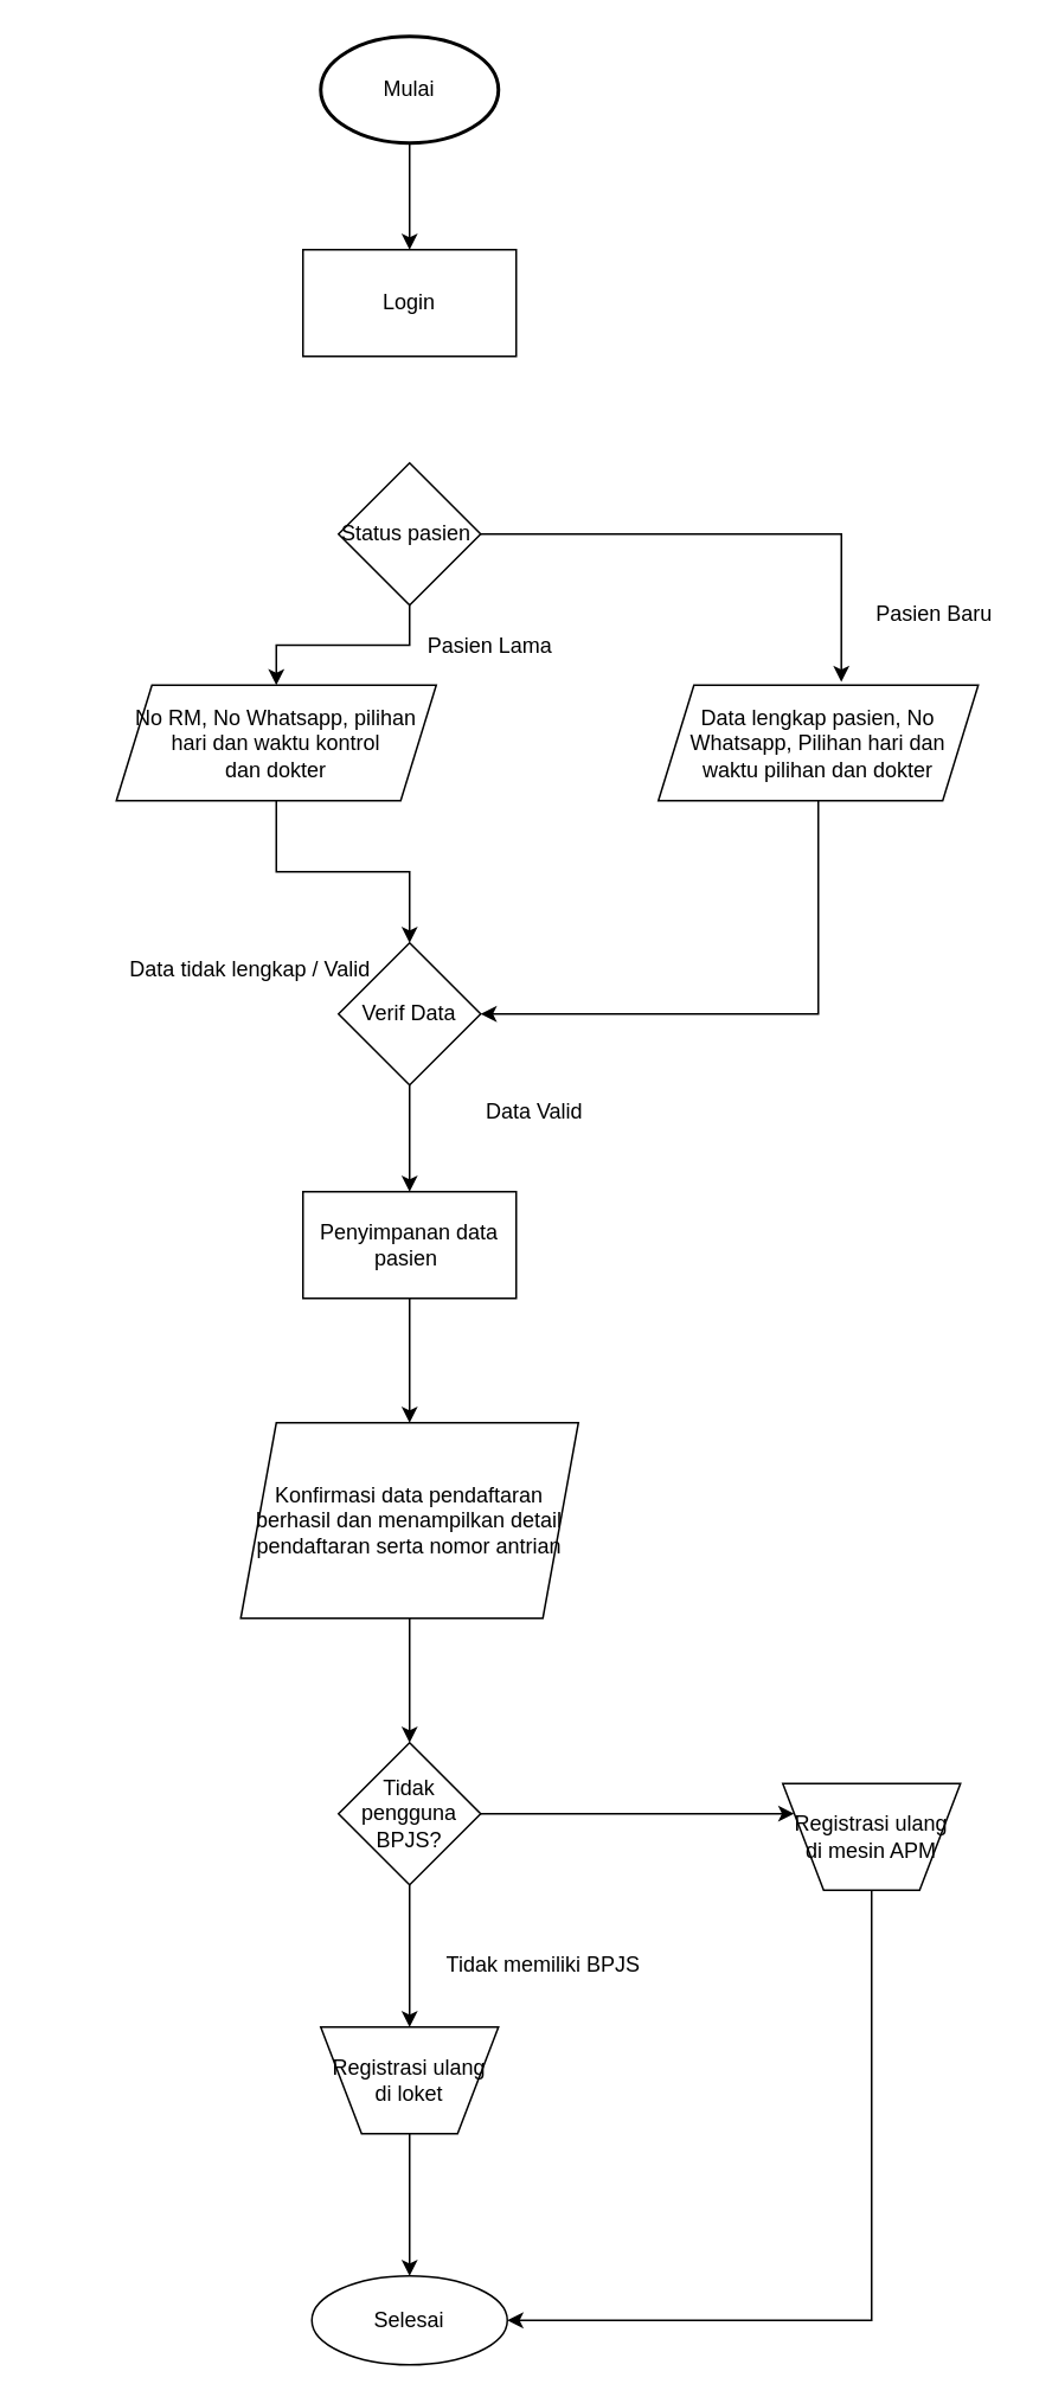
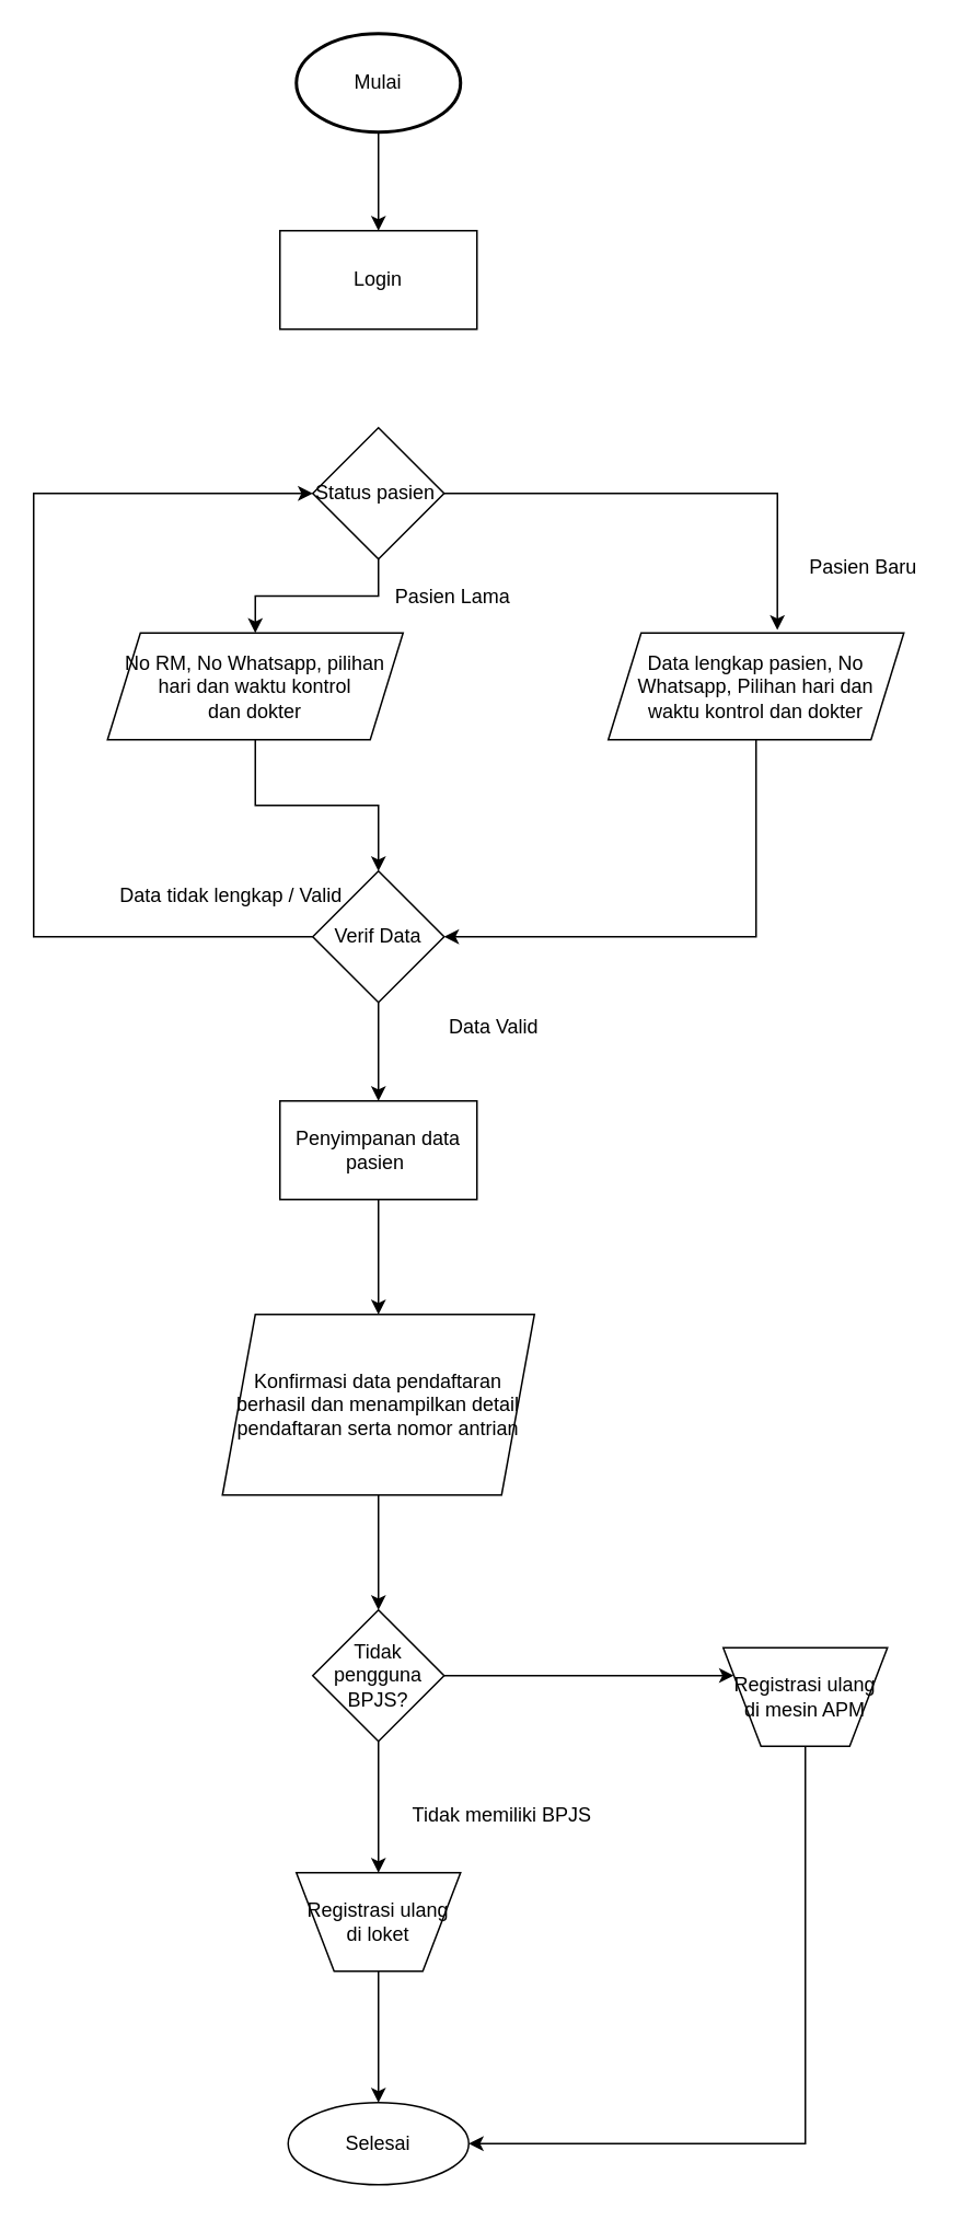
- <mxCell id="11" value="Data lengkap pasien, No Whatsapp, Pilihan hari dan&lt;br/&gt;waktu pilihan dan dokter" style="shape=parallelogram;perimeter=parallelogramPerimeter;whiteSpace=wrap;html=1;fixedSize=1;" parent="1" vertex="1"><mxGeometry x="370" y="385" width="180" height="65" as="geometry" /></mxCell>
+ <mxCell id="11" value="Data lengkap pasien, No Whatsapp, Pilihan hari dan&lt;br/&gt;waktu kontrol dan dokter" style="shape=parallelogram;perimeter=parallelogramPerimeter;whiteSpace=wrap;html=1;fixedSize=1;" parent="1" vertex="1"><mxGeometry x="370" y="385" width="180" height="65" as="geometry" /></mxCell>
+ <mxCell id="14" style="edgeStyle=orthogonalEdgeStyle;rounded=0;orthogonalLoop=1;jettySize=auto;html=1;exitX=0;exitY=0.5;exitDx=0;exitDy=0;entryX=0;entryY=0.5;entryDx=0;entryDy=0;" parent="1" source="16" target="6" edge="1"><mxGeometry relative="1" as="geometry"><Array as="points"><mxPoint x="20" y="570" /><mxPoint x="20" y="300" /></Array></mxGeometry></mxCell>
